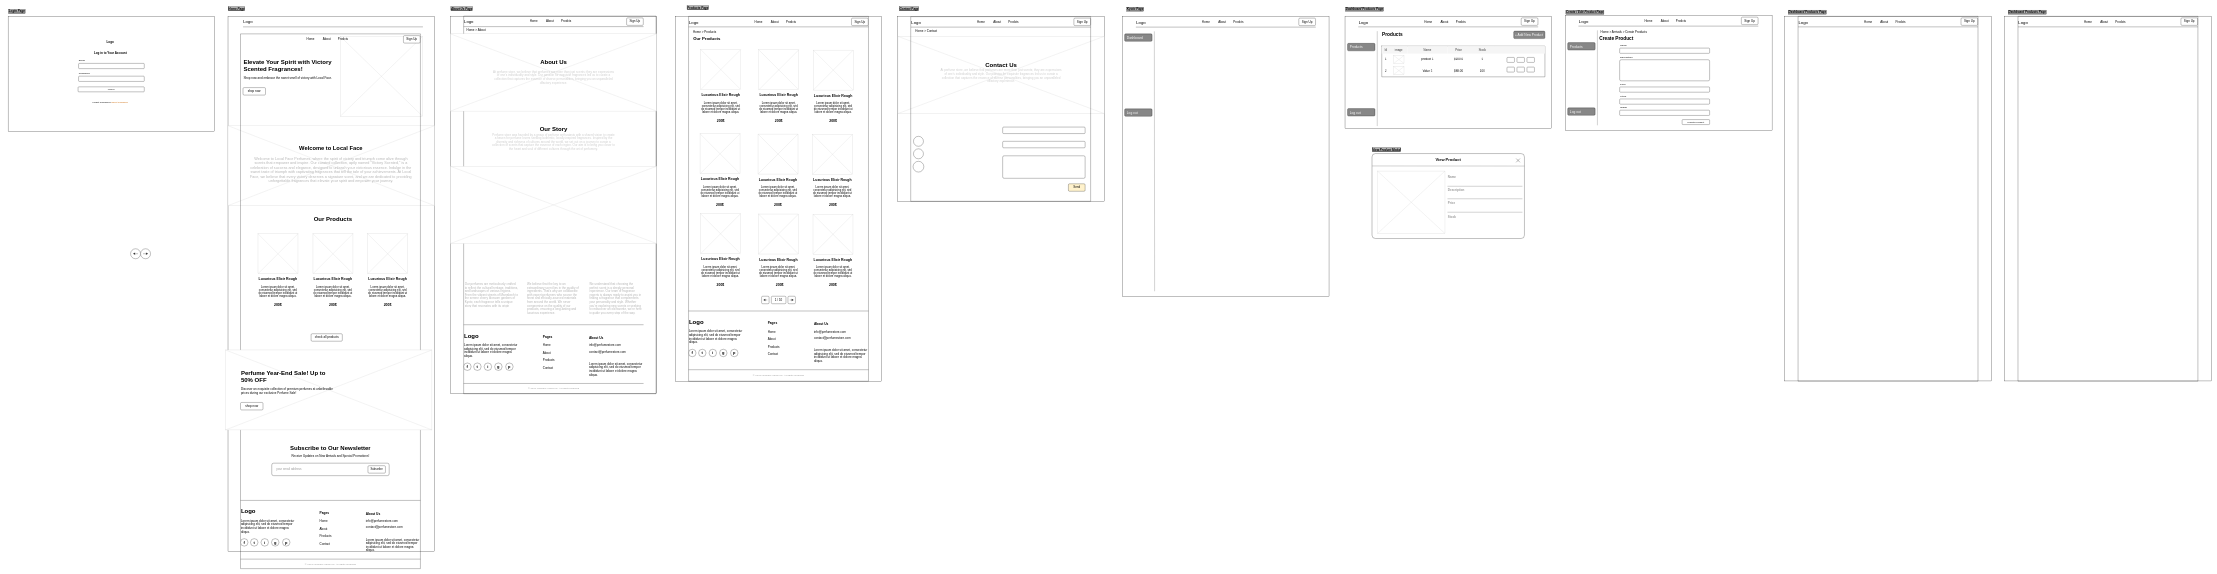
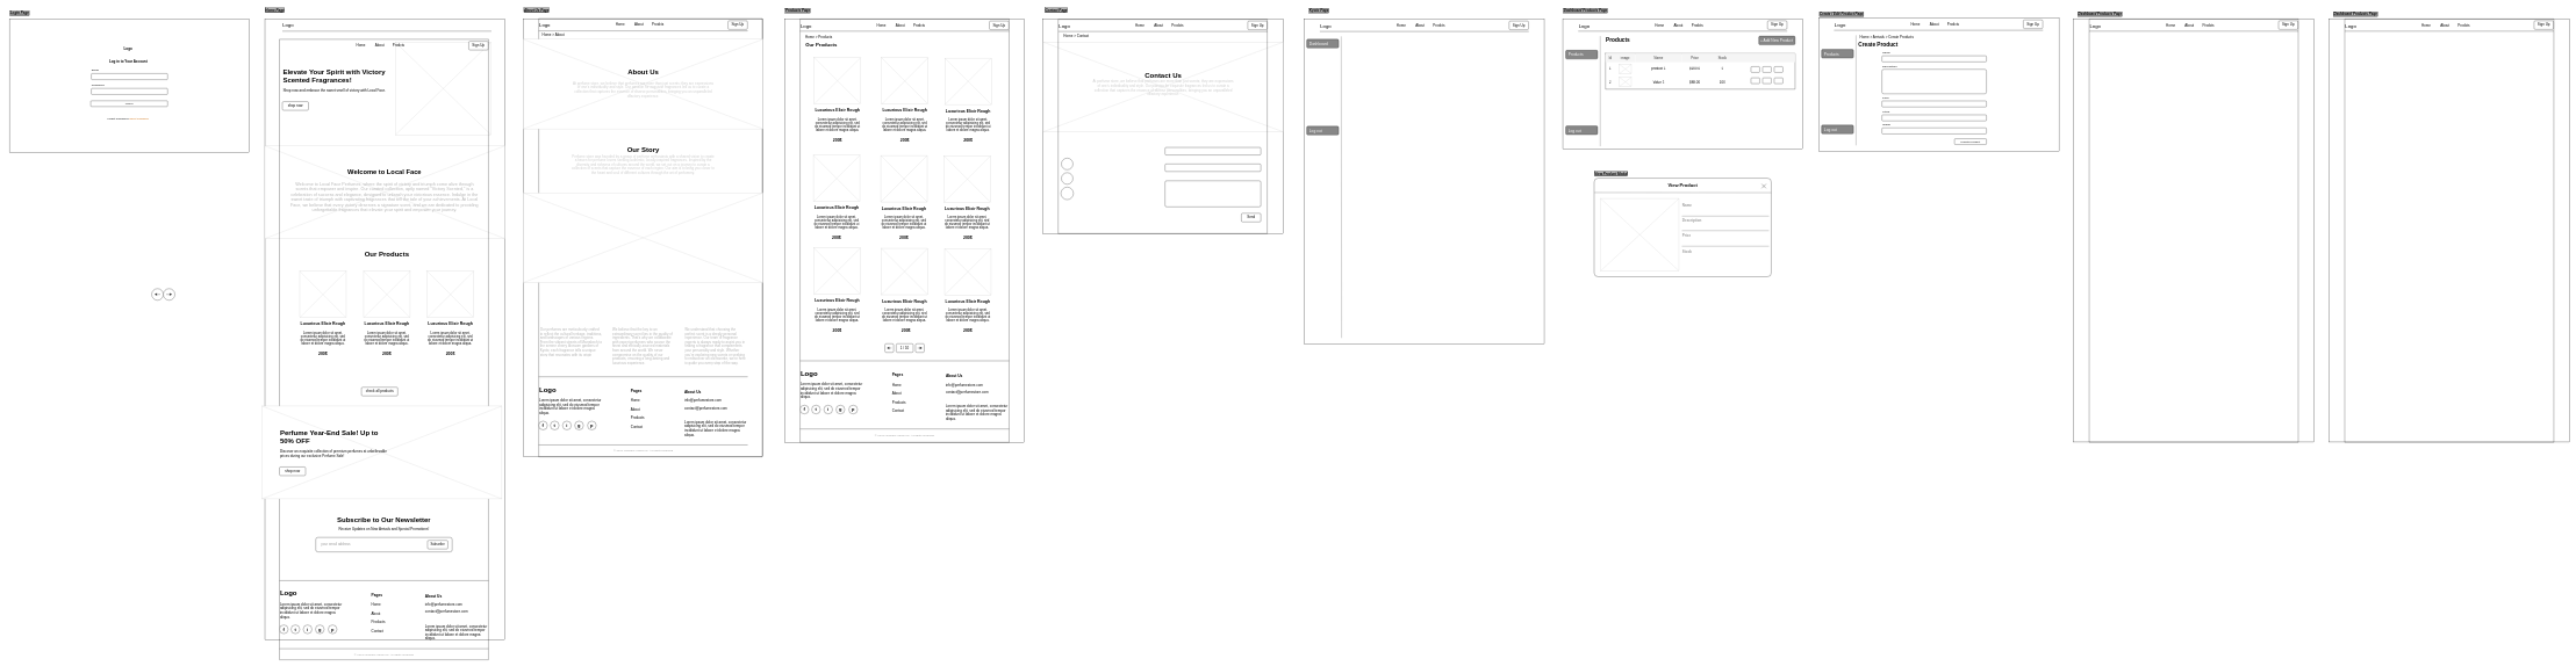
- <mxCell id="130" value="&lt;font color=&quot;#000000&quot;&gt;&lt;b&gt;&lt;i&gt;&lt;u&gt;Products Page&lt;/u&gt;&lt;/i&gt;&lt;/b&gt;&lt;/font&gt;" style="text;html=1;align=center;verticalAlign=middle;resizable=0;points=[];autosize=1;strokeColor=none;fillColor=none;fontColor=#B3B3B3;labelBackgroundColor=#B3B3B3;labelBorderColor=default;spacingTop=0;spacing=5;" parent="1" vertex="1"><mxGeometry x="2735" y="16" width="110" height="30" as="geometry" /></mxCell>
+ <mxCell id="130" value="&lt;font color=&quot;#000000&quot;&gt;&lt;b&gt;&lt;i&gt;&lt;u&gt;Products Page&lt;/u&gt;&lt;/i&gt;&lt;/b&gt;&lt;/font&gt;" style="text;html=1;align=center;verticalAlign=middle;resizable=0;points=[];autosize=1;strokeColor=none;fillColor=none;fontColor=#B3B3B3;labelBackgroundColor=#B3B3B3;labelBorderColor=default;spacingTop=0;spacing=5;" parent="1" vertex="1"><mxGeometry x="2690" y="21" width="110" height="30" as="geometry" /></mxCell>
- <mxCell id="193" value="Send" style="rounded=1;whiteSpace=wrap;html=1;fillColor=#fff2cc;" parent="169" vertex="1"><mxGeometry x="683" y="670" width="67" height="30" as="geometry" /></mxCell>
+ <mxCell id="193" value="Send" style="rounded=1;whiteSpace=wrap;html=1;" parent="169" vertex="1"><mxGeometry x="683" y="670" width="67" height="30" as="geometry" /></mxCell>
